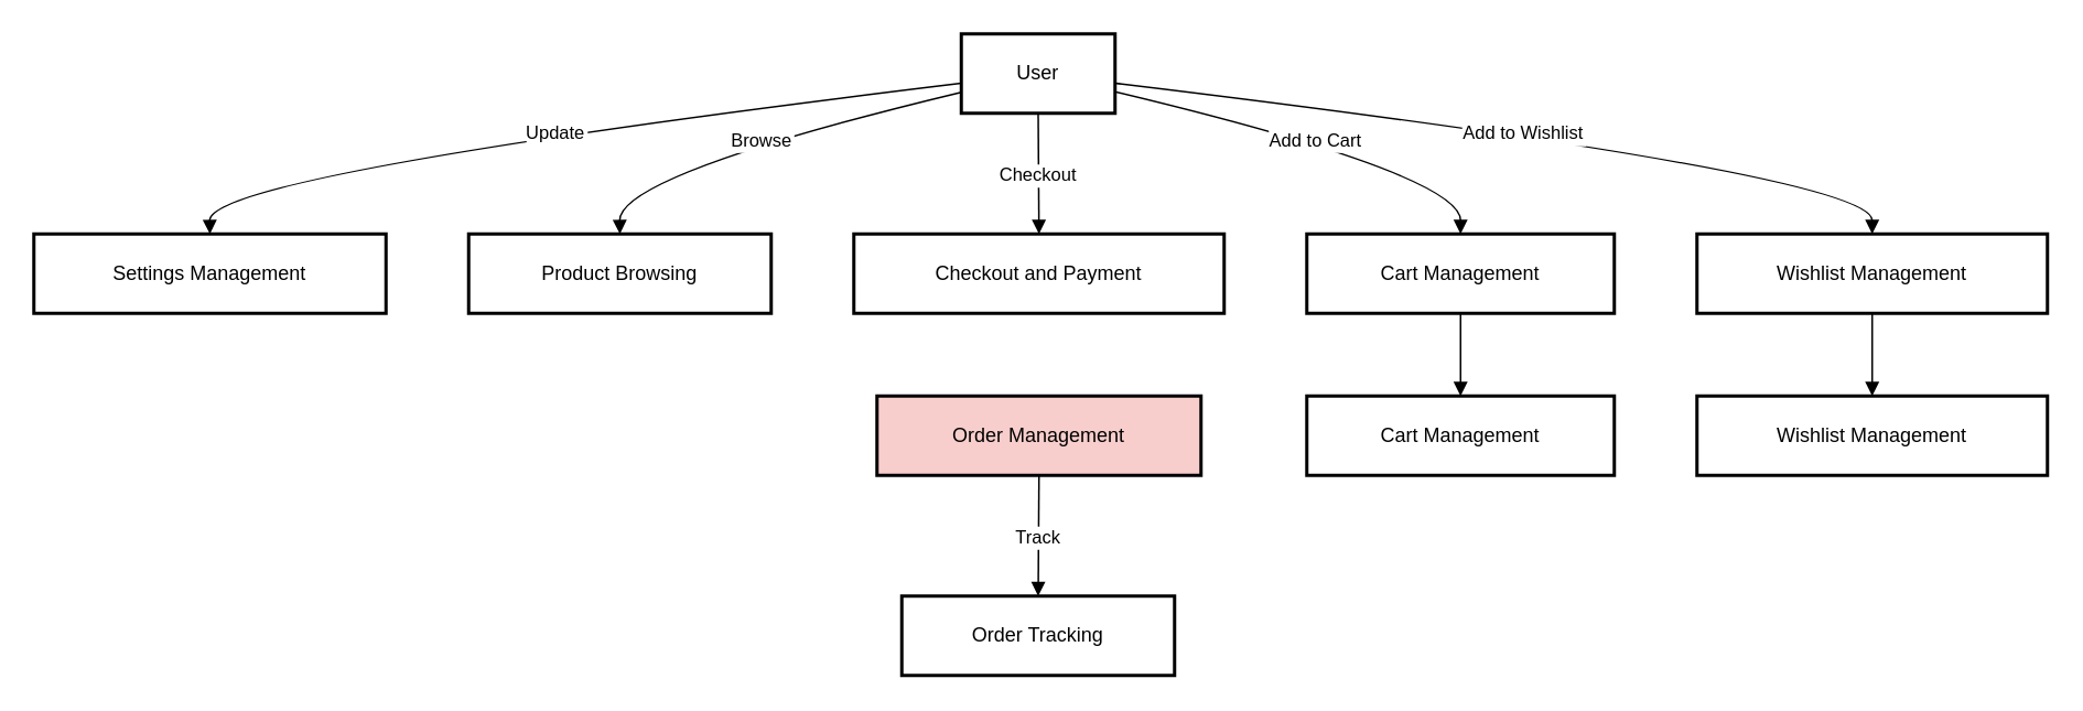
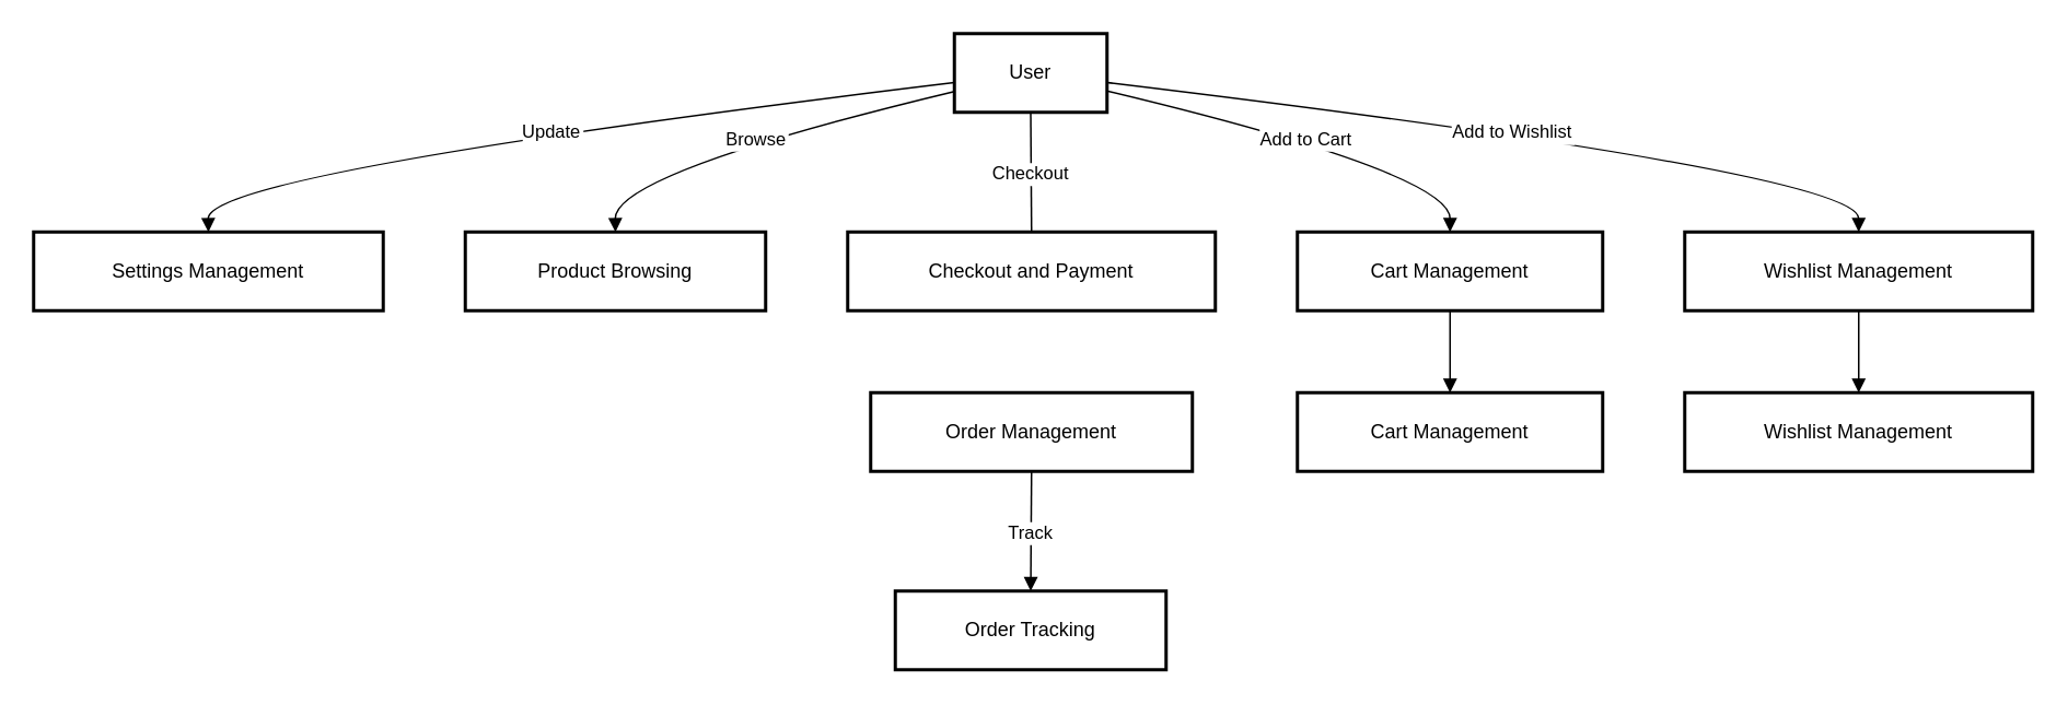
- <mxCell id="17" value="Checkout" style="curved=1;startArrow=none;endArrow=block;exitX=0.5;exitY=1.01;entryX=0.5;entryY=0;rounded=0;" edge="1" parent="1" source="2" target="10"><mxGeometry relative="1" as="geometry"><Array as="points" /></mxGeometry></mxCell>
+ <mxCell id="17" value="Checkout" style="curved=1;startArrow=none;endArrow=none;exitX=0.5;exitY=1.01;entryX=0.5;entryY=0;rounded=0;" edge="1" parent="1" source="2" target="10"><mxGeometry relative="1" as="geometry"><Array as="points" /></mxGeometry></mxCell>
- <mxCell id="3" value="Order Management" style="whiteSpace=wrap;strokeWidth=2;fillColor=#f8cecc;" vertex="1" parent="1"><mxGeometry x="530" y="239" width="196" height="48" as="geometry" /></mxCell>
+ <mxCell id="3" value="Order Management" style="whiteSpace=wrap;strokeWidth=2;" vertex="1" parent="1"><mxGeometry x="530" y="239" width="196" height="48" as="geometry" /></mxCell>
